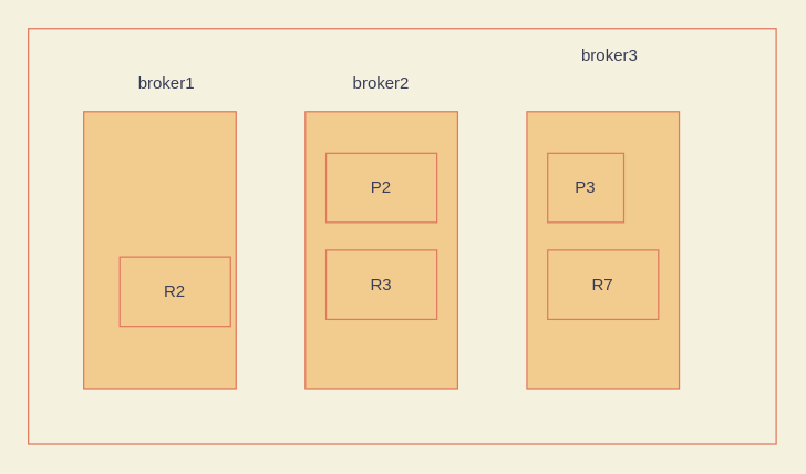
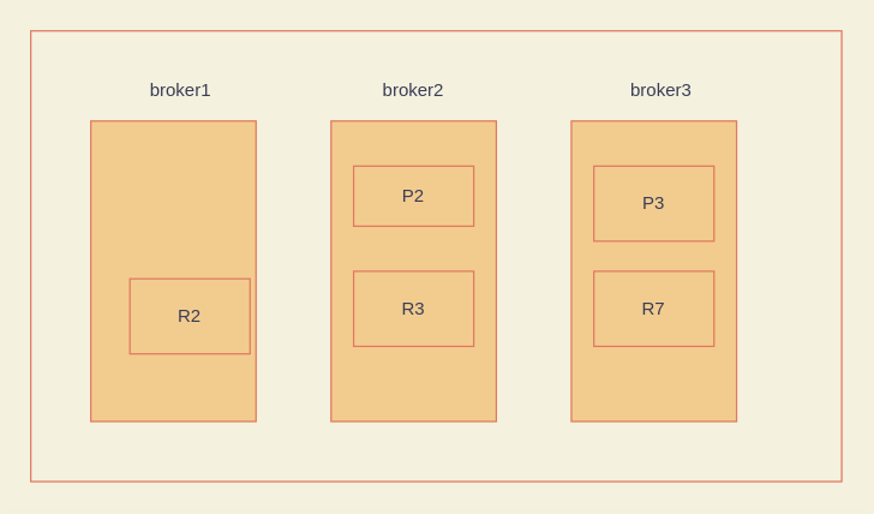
- <mxCell id="8" value="broker3" style="text;html=1;strokeColor=none;fillColor=none;align=center;verticalAlign=middle;whiteSpace=wrap;rounded=0;fontColor=#393C56;" vertex="1" parent="1"><mxGeometry x="420" y="30" width="40" height="20" as="geometry" /></mxCell>
+ <mxCell id="8" value="broker3" style="text;html=1;strokeColor=none;fillColor=none;align=center;verticalAlign=middle;whiteSpace=wrap;rounded=0;fontColor=#393C56;" vertex="1" parent="1"><mxGeometry x="420" y="50" width="40" height="20" as="geometry" /></mxCell>
- <mxCell id="9" value="P2" style="rounded=0;whiteSpace=wrap;html=1;fillColor=#F2CC8F;strokeColor=#E07A5F;fontColor=#393C56;" vertex="1" parent="1"><mxGeometry x="235" y="110" width="80" height="50" as="geometry" /></mxCell>
+ <mxCell id="9" value="P2" style="rounded=0;whiteSpace=wrap;html=1;fillColor=#F2CC8F;strokeColor=#E07A5F;fontColor=#393C56;" vertex="1" parent="1"><mxGeometry x="235" y="110" width="80" height="40" as="geometry" /></mxCell>
- <mxCell id="10" value="P3" style="rounded=0;whiteSpace=wrap;html=1;fillColor=#F2CC8F;strokeColor=#E07A5F;fontColor=#393C56;" vertex="1" parent="1"><mxGeometry x="395" y="110" width="55" height="50" as="geometry" /></mxCell>
+ <mxCell id="10" value="P3" style="rounded=0;whiteSpace=wrap;html=1;fillColor=#F2CC8F;strokeColor=#E07A5F;fontColor=#393C56;" vertex="1" parent="1"><mxGeometry x="395" y="110" width="80" height="50" as="geometry" /></mxCell>
